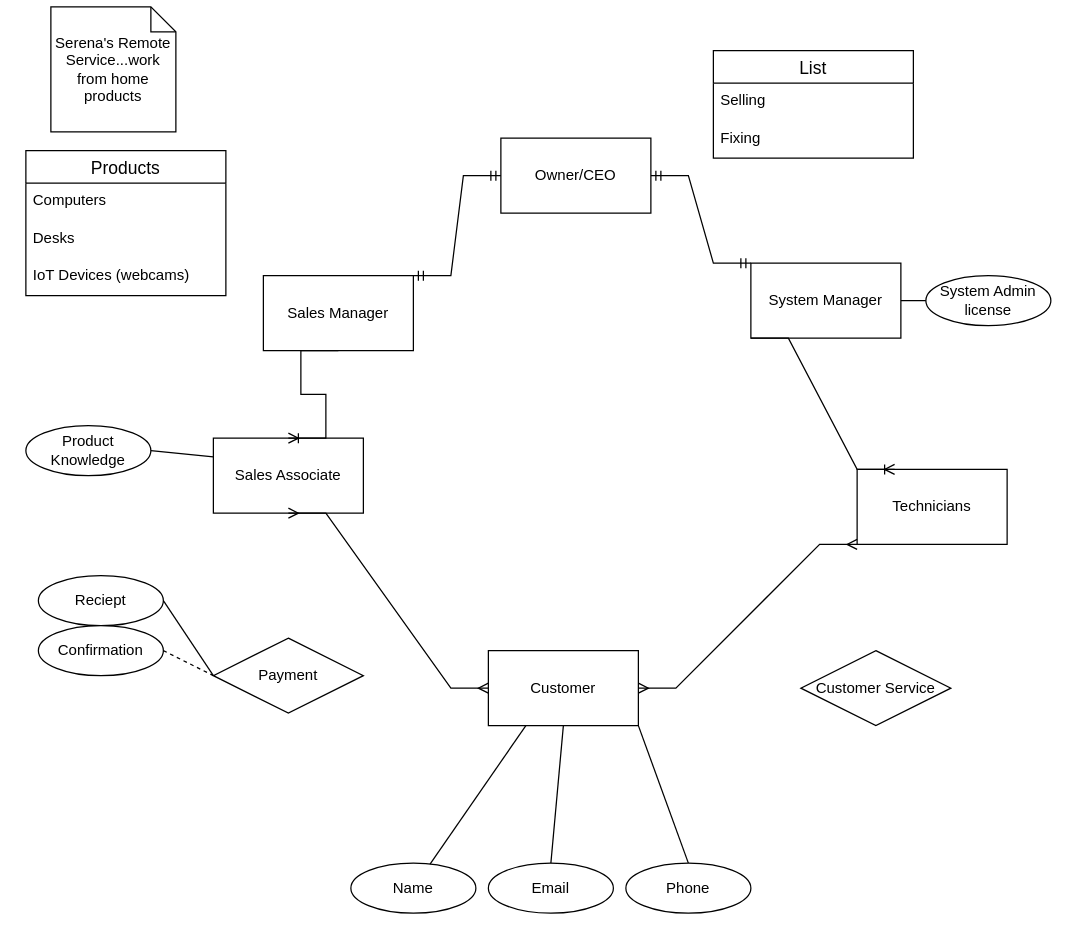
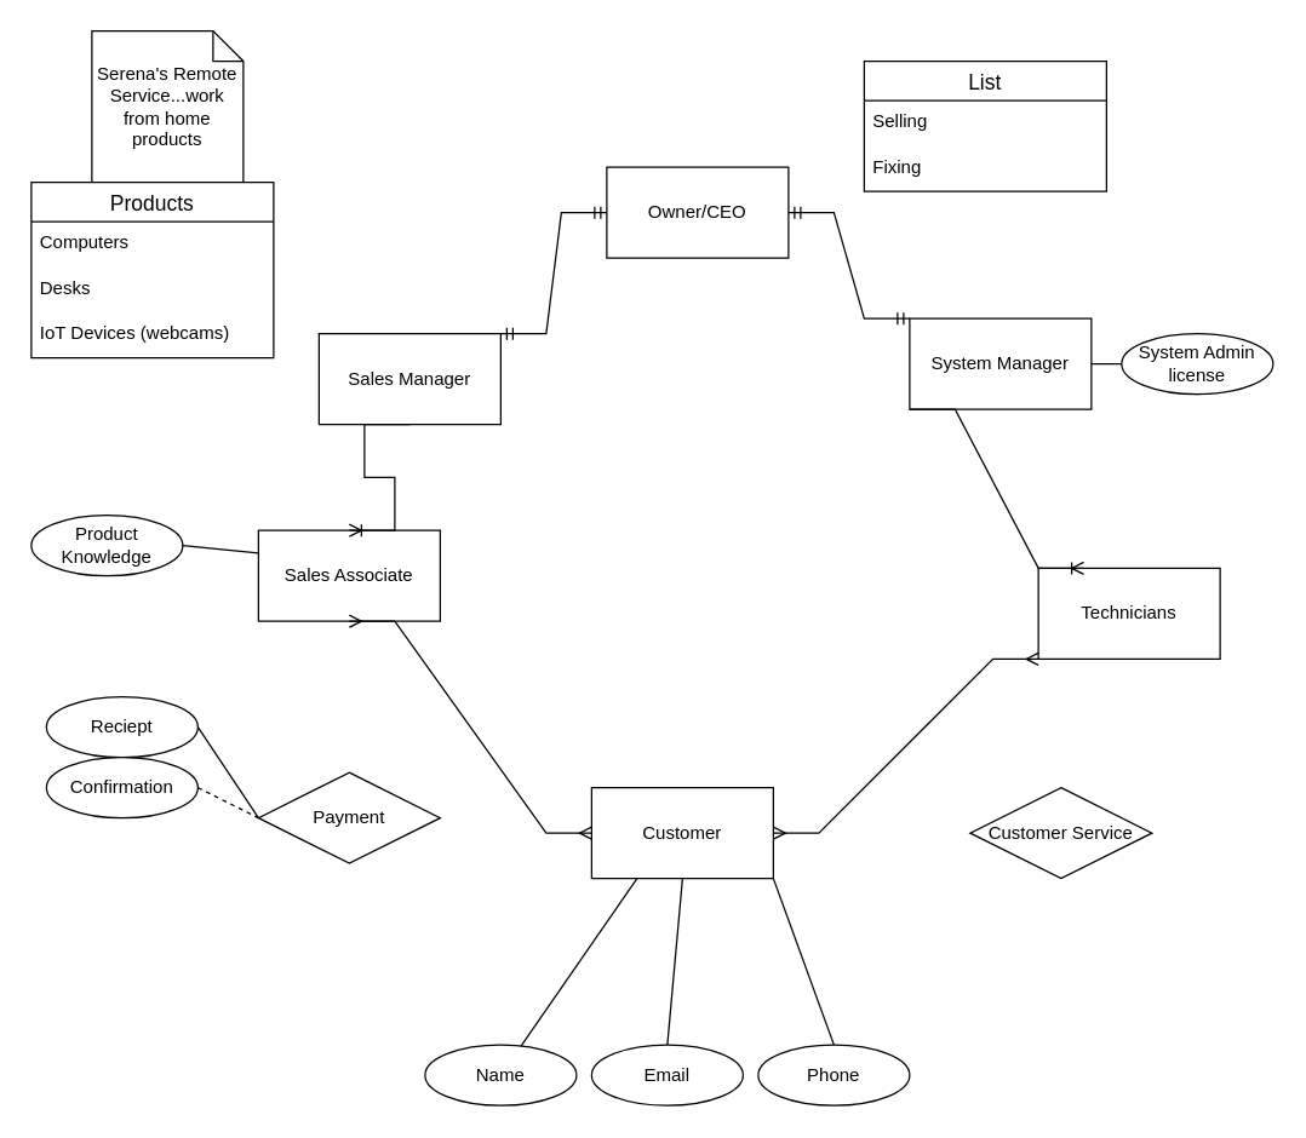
- <mxCell id="6" value="Serena's Remote Service...work from home products" style="shape=note;size=20;whiteSpace=wrap;html=1;" vertex="1" parent="1"><mxGeometry x="40" y="5" width="100" height="100" as="geometry" /></mxCell>
+ <mxCell id="6" value="Serena's Remote Service...work from home products" style="shape=note;size=20;whiteSpace=wrap;html=1;" vertex="1" parent="1"><mxGeometry x="60" y="20" width="100" height="100" as="geometry" /></mxCell>
